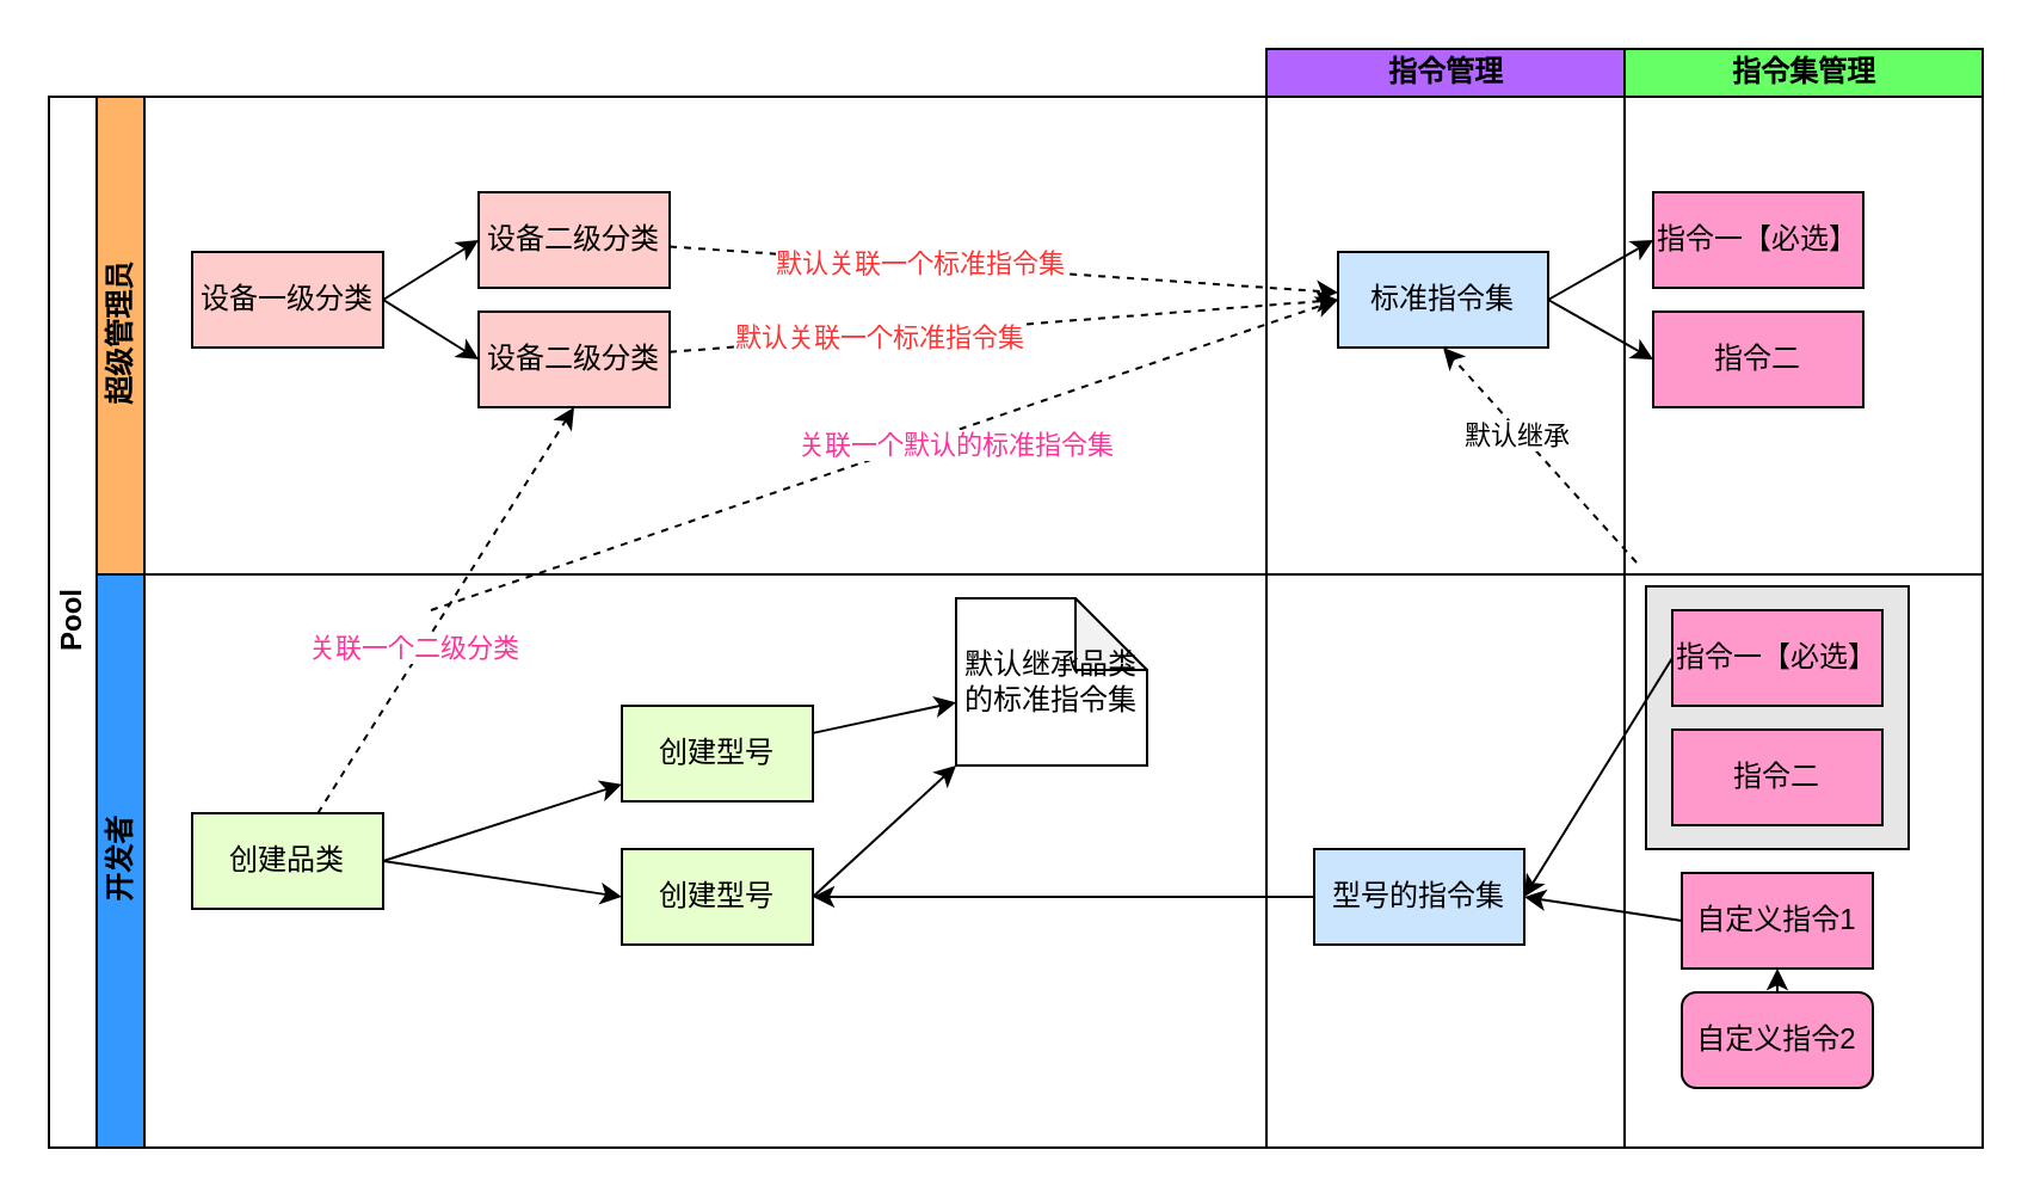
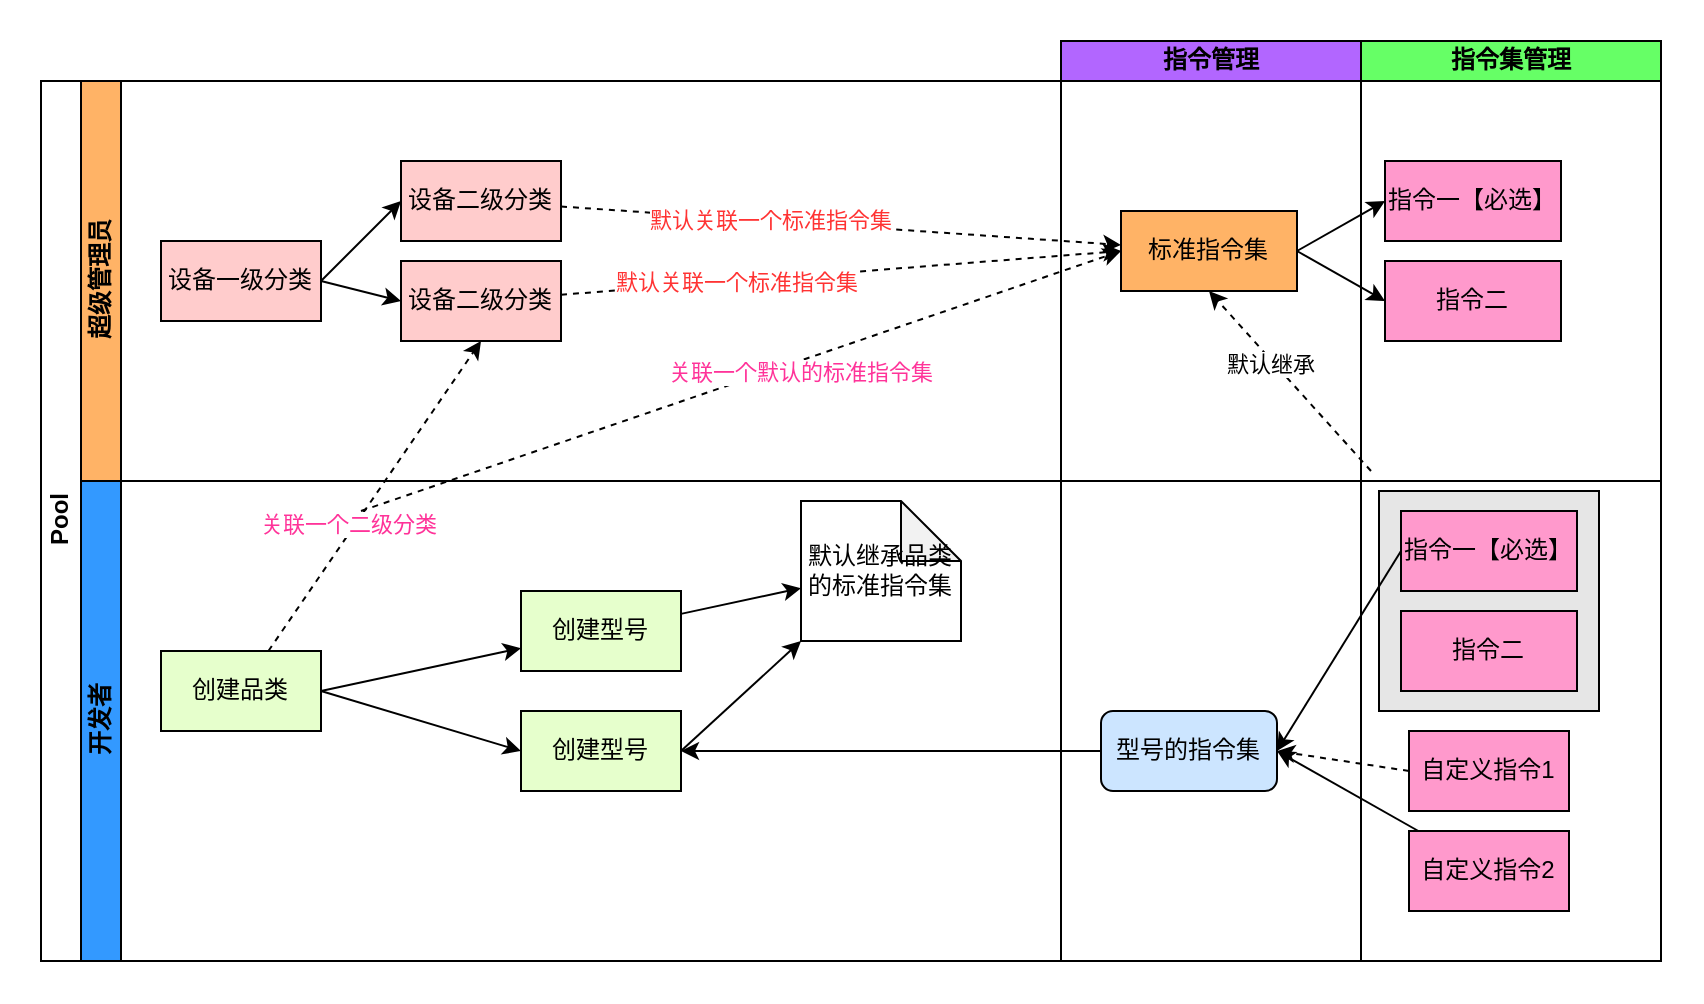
- <mxCell id="14" value="设备一级分类" style="rounded=0;whiteSpace=wrap;html=1;fillColor=#FFCCCC;" vertex="1" parent="7"><mxGeometry x="40" y="65" width="80" height="40" as="geometry" /></mxCell>
+ <mxCell id="14" value="设备一级分类" style="rounded=0;whiteSpace=wrap;html=1;fillColor=#FFCCCC;" vertex="1" parent="7"><mxGeometry x="40" y="80" width="80" height="40" as="geometry" /></mxCell>
- <mxCell id="19" value="标准指令集" style="rounded=0;whiteSpace=wrap;html=1;fillColor=#CCE5FF;" vertex="1" parent="7"><mxGeometry x="520" y="65" width="88" height="40" as="geometry" /></mxCell>
+ <mxCell id="19" value="标准指令集" style="rounded=0;whiteSpace=wrap;html=1;fillColor=#ffb366;" vertex="1" parent="7"><mxGeometry x="520" y="65" width="88" height="40" as="geometry" /></mxCell>
- <mxCell id="28" value="创建品类" style="rounded=0;whiteSpace=wrap;html=1;fillColor=#E6FFCC;" vertex="1" parent="24"><mxGeometry x="40" y="100" width="80" height="40" as="geometry" /></mxCell>
+ <mxCell id="28" value="创建品类" style="rounded=0;whiteSpace=wrap;html=1;fillColor=#E6FFCC;" vertex="1" parent="24"><mxGeometry x="40" y="85" width="80" height="40" as="geometry" /></mxCell>
- <mxCell id="43" value="型号的指令集" style="rounded=0;whiteSpace=wrap;html=1;fillColor=#CCE5FF;" vertex="1" parent="24"><mxGeometry x="510" y="115" width="88" height="40" as="geometry" /></mxCell>
+ <mxCell id="43" value="型号的指令集" style="whiteSpace=wrap;html=1;fillColor=#CCE5FF;rounded=1;" vertex="1" parent="24"><mxGeometry x="510" y="115" width="88" height="40" as="geometry" /></mxCell>
- <mxCell id="32" style="edgeStyle=none;rounded=0;orthogonalLoop=1;jettySize=auto;html=1;exitX=0;exitY=0.5;exitDx=0;exitDy=0;entryX=1;entryY=0.5;entryDx=0;entryDy=0;" edge="1" parent="24" source="33" target="43"><mxGeometry relative="1" as="geometry" /></mxCell>
+ <mxCell id="32" style="edgeStyle=none;rounded=0;orthogonalLoop=1;jettySize=auto;html=1;exitX=0;exitY=0.5;exitDx=0;exitDy=0;entryX=1;entryY=0.5;entryDx=0;entryDy=0;dashed=1;" edge="1" parent="24" source="33" target="43"><mxGeometry relative="1" as="geometry" /></mxCell>
- <mxCell id="34" style="edgeStyle=none;rounded=0;orthogonalLoop=1;jettySize=auto;html=1;" edge="1" parent="24" source="35" target="33"><mxGeometry relative="1" as="geometry" /></mxCell>
+ <mxCell id="34" style="edgeStyle=none;rounded=0;orthogonalLoop=1;jettySize=auto;html=1;entryX=1;entryY=0.5;entryDx=0;entryDy=0;" edge="1" parent="24" source="35" target="43"><mxGeometry relative="1" as="geometry" /></mxCell>
- <mxCell id="35" value="自定义指令2" style="whiteSpace=wrap;html=1;fillColor=#FF99CC;rounded=1;" vertex="1" parent="24"><mxGeometry x="664" y="175" width="80" height="40" as="geometry" /></mxCell>
+ <mxCell id="35" value="自定义指令2" style="rounded=0;whiteSpace=wrap;html=1;fillColor=#FF99CC;" vertex="1" parent="24"><mxGeometry x="664" y="175" width="80" height="40" as="geometry" /></mxCell>
